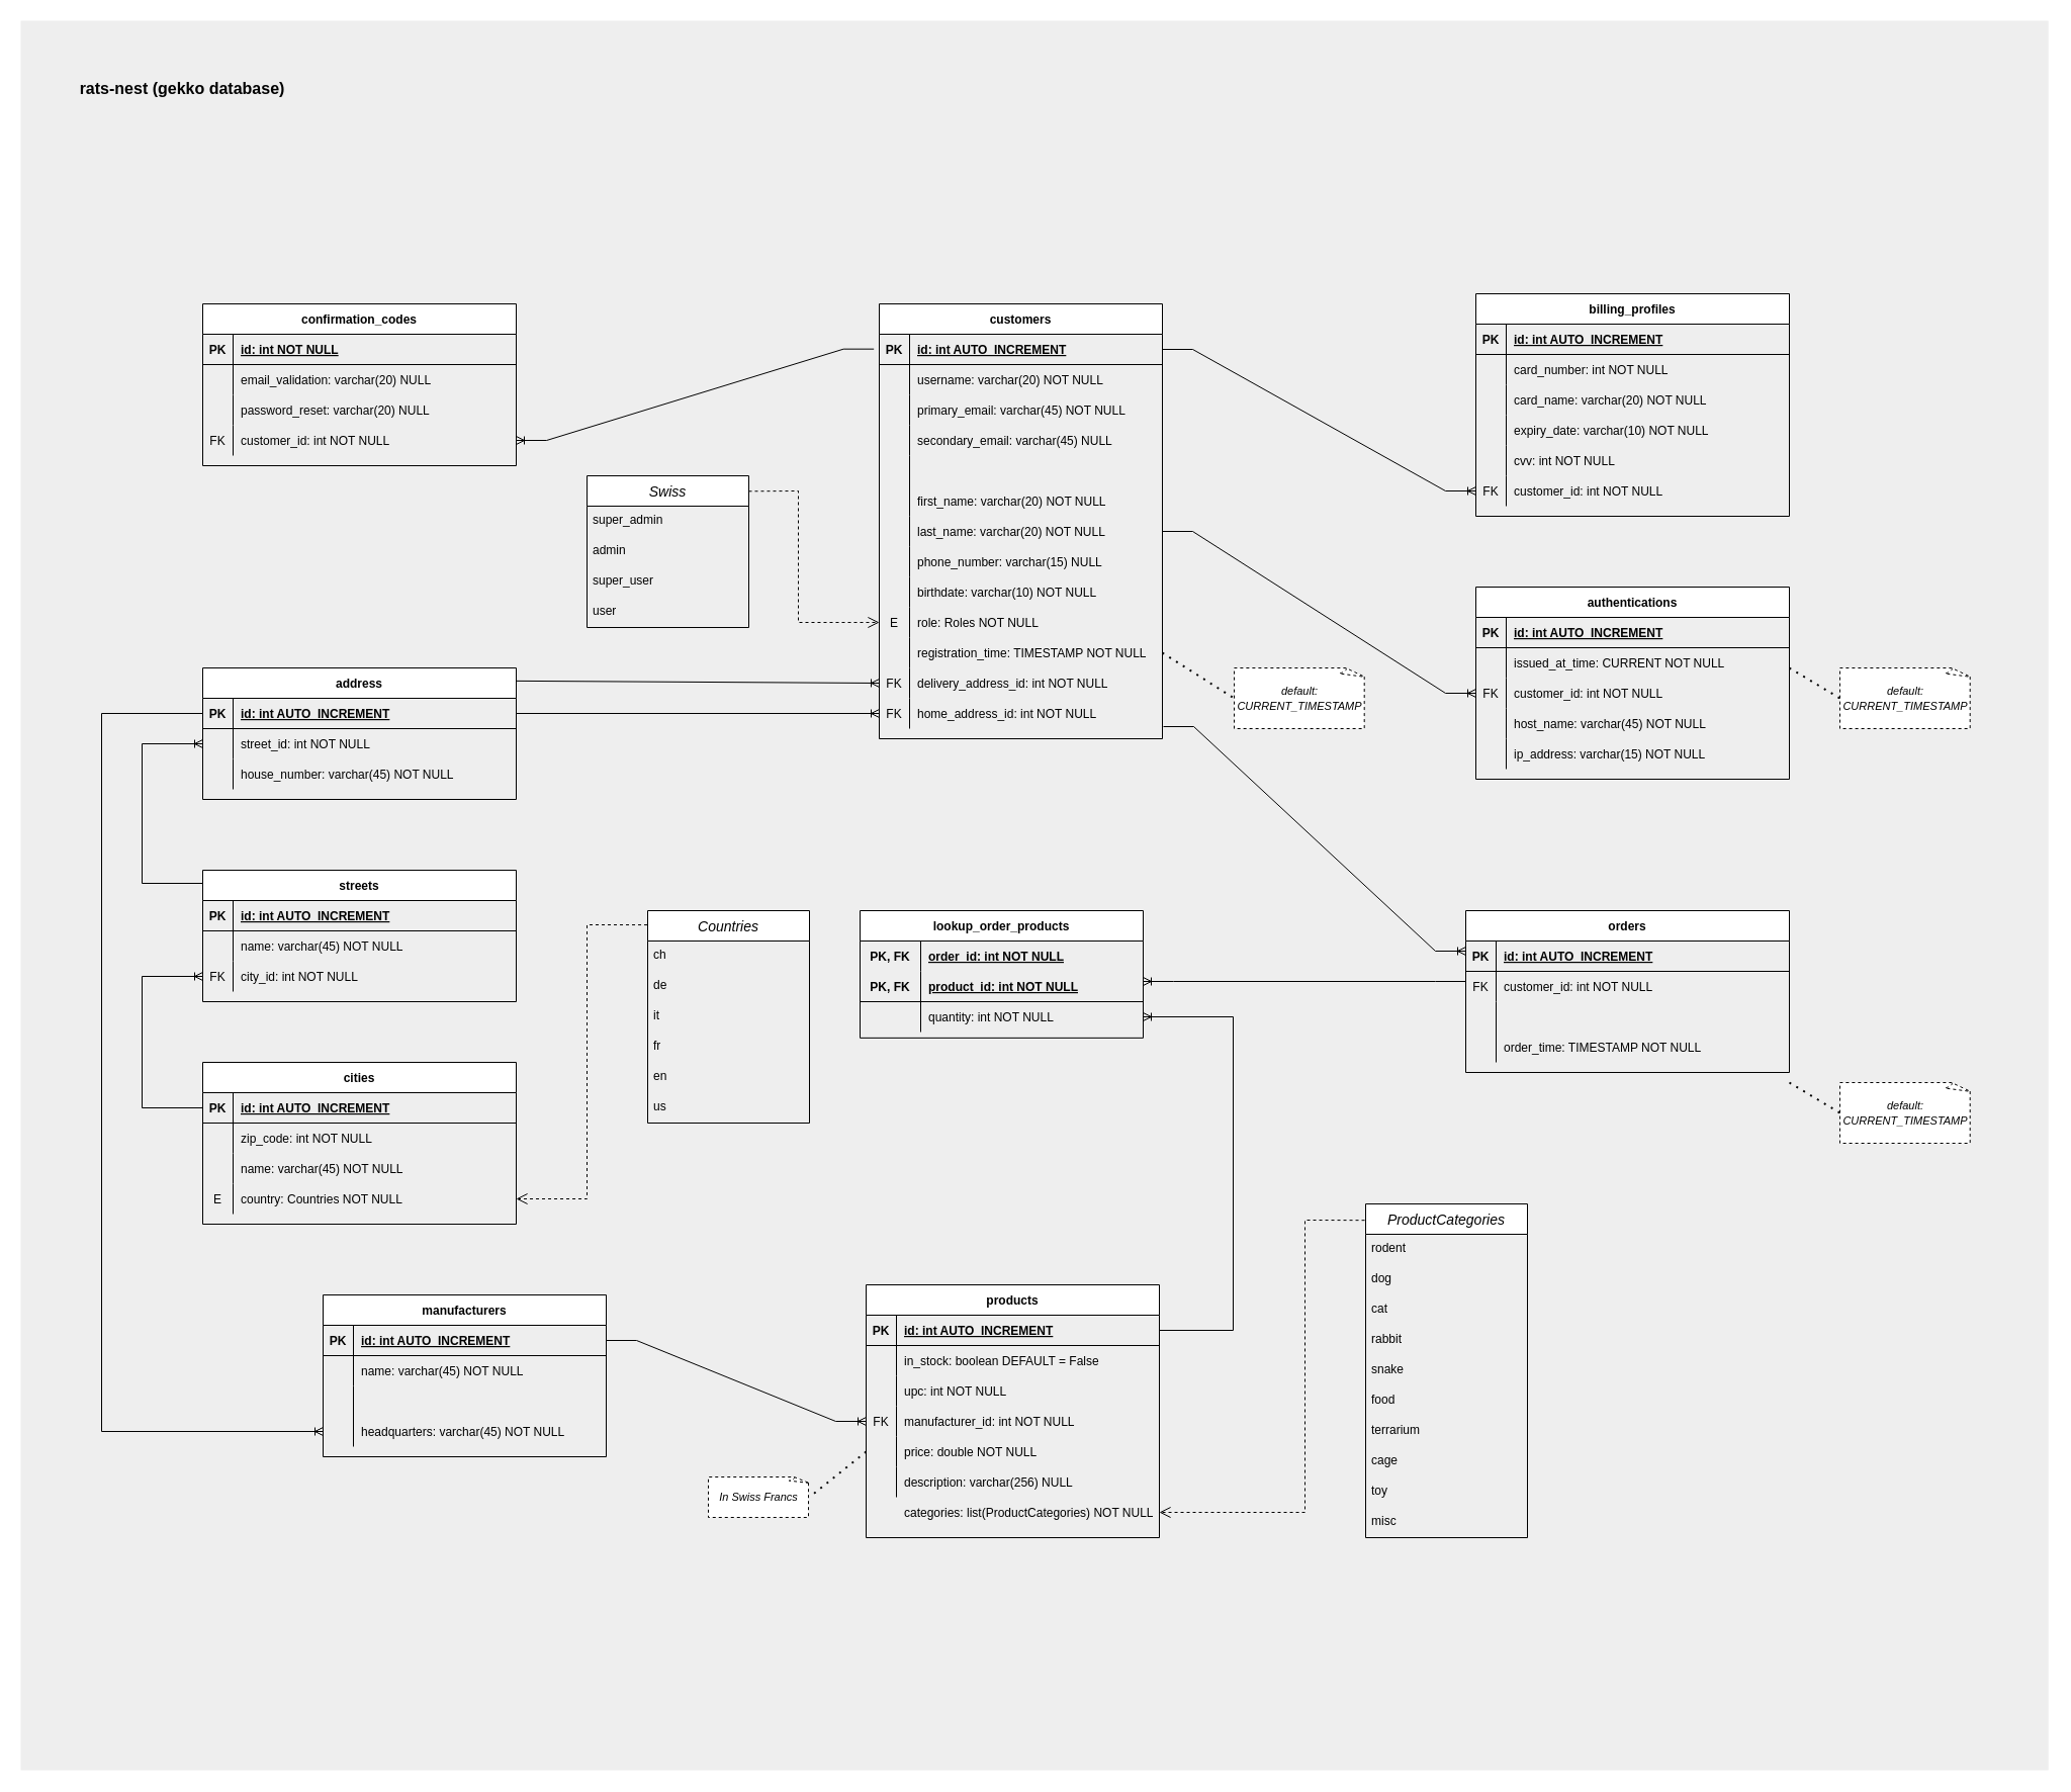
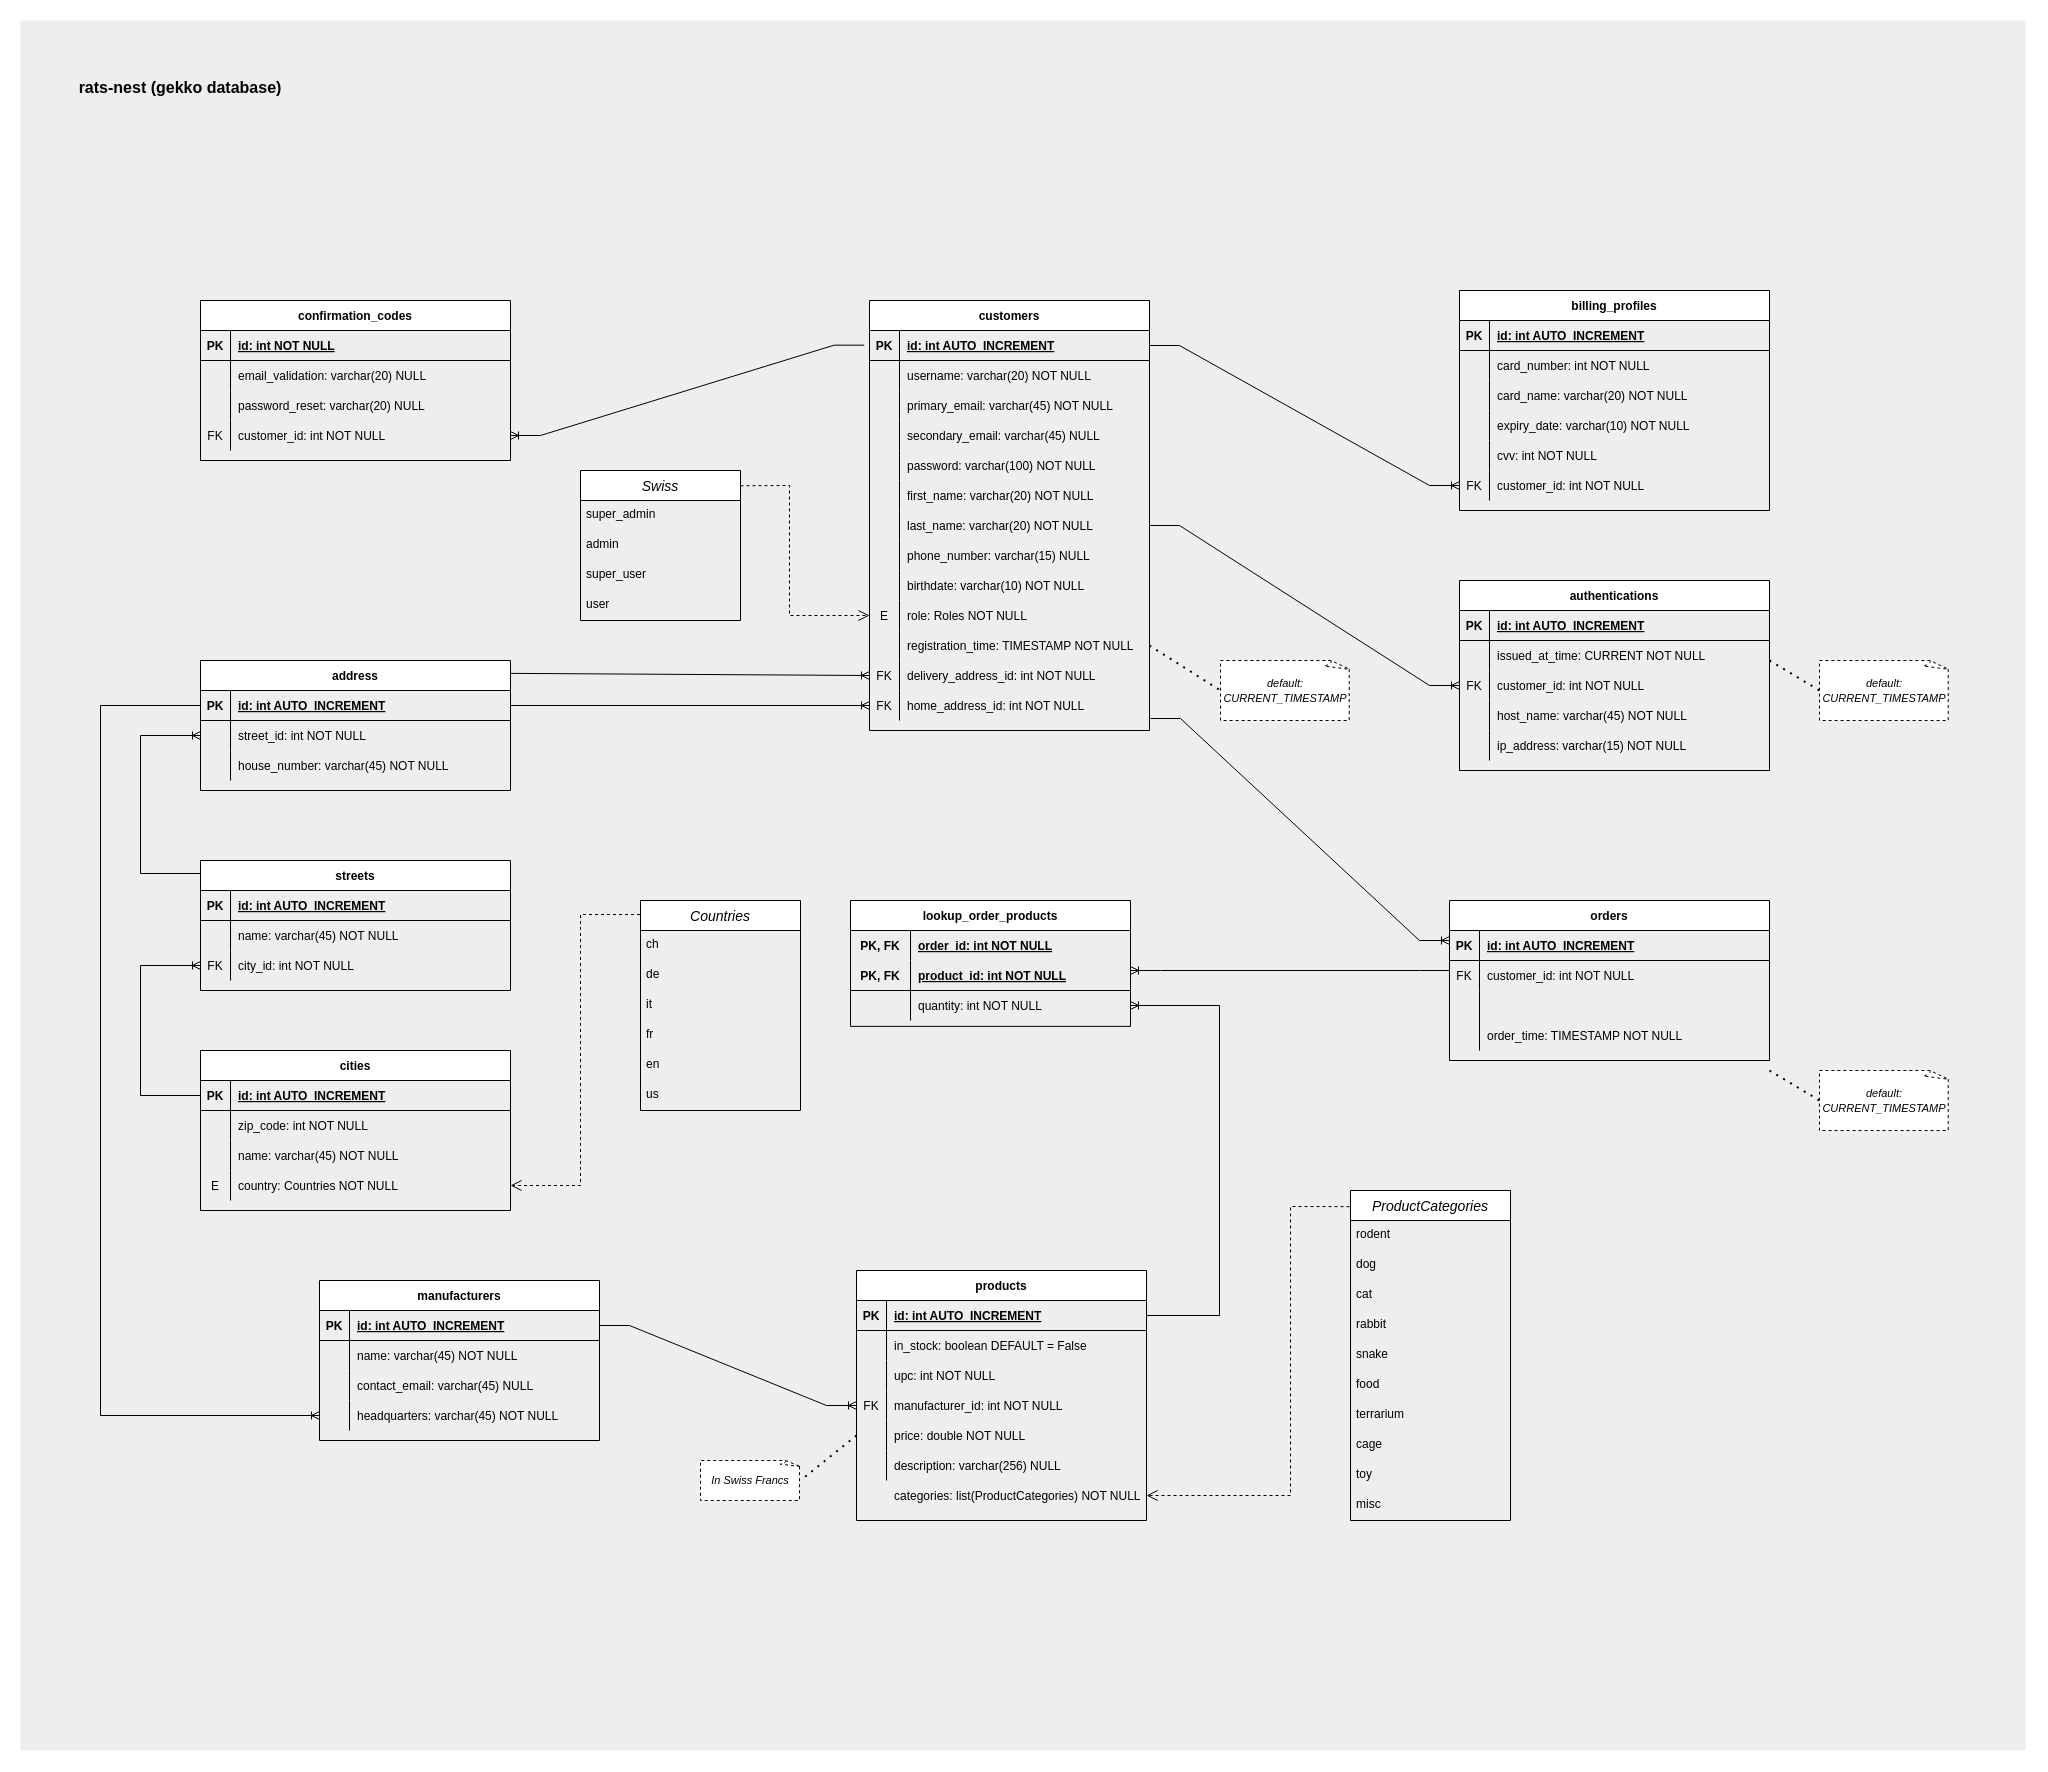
+ <mxCell id="18" value="password: varchar(100) NOT NULL" style="shape=partialRectangle;overflow=hidden;connectable=0;fillColor=none;top=0;left=0;bottom=0;right=0;align=left;spacingLeft=6;" parent="16" vertex="1"><mxGeometry x="30" width="250" height="30" as="geometry"><mxRectangle width="250" height="30" as="alternateBounds" /></mxGeometry></mxCell>
+ <mxCell id="154" value="contact_email: varchar(45) NULL" style="shape=partialRectangle;overflow=hidden;connectable=0;fillColor=none;top=0;left=0;bottom=0;right=0;align=left;spacingLeft=6;" parent="152" vertex="1"><mxGeometry x="30" width="250" height="30" as="geometry"><mxRectangle width="250" height="30" as="alternateBounds" /></mxGeometry></mxCell>
